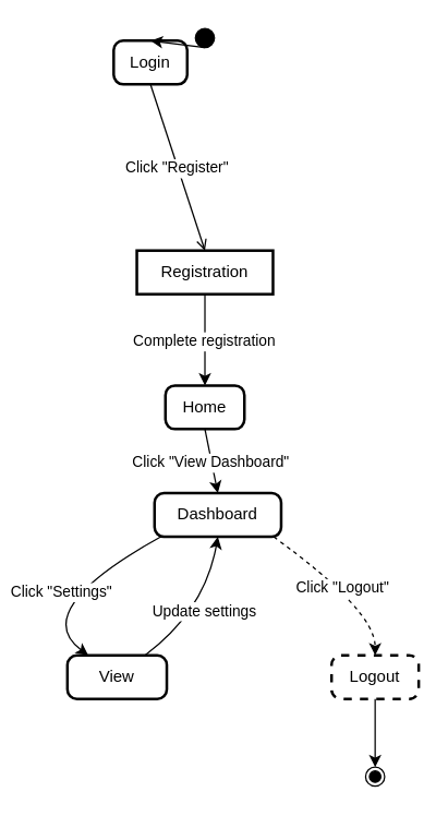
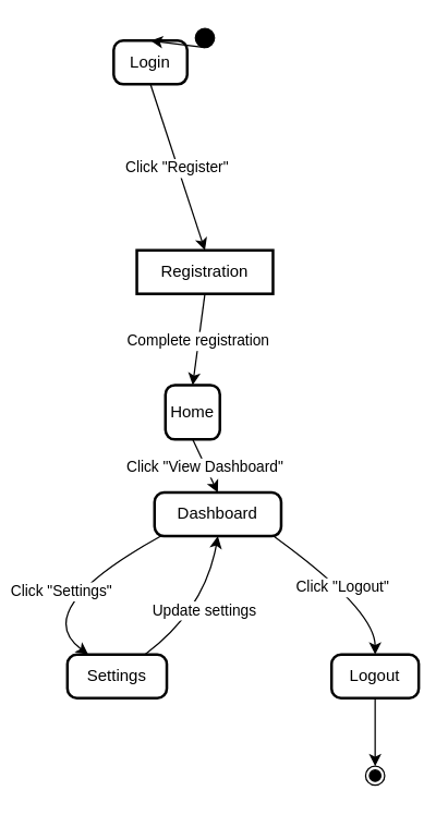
- <mxCell id="11" value="Click &quot;Register&quot;" style="curved=1;startArrow=none;exitX=0.5;exitY=1;entryX=0.5;entryY=0;endArrow=open;" edge="1" parent="1" source="3" target="4"><mxGeometry relative="1" as="geometry"><Array as="points" /></mxGeometry></mxCell>
+ <mxCell id="11" value="Click &quot;Register&quot;" style="curved=1;startArrow=none;;exitX=0.5;exitY=1;entryX=0.5;entryY=0;" edge="1" parent="1" source="3" target="4"><mxGeometry relative="1" as="geometry"><Array as="points" /></mxGeometry></mxCell>
- <mxCell id="5" value="Home" style="rounded=1;absoluteArcSize=1;arcSize=14;whiteSpace=wrap;strokeWidth=2;" vertex="1" parent="1"><mxGeometry x="121" y="282" width="58" height="32" as="geometry" /></mxCell>
+ <mxCell id="5" value="Home" style="rounded=1;absoluteArcSize=1;arcSize=14;whiteSpace=wrap;strokeWidth=2;" vertex="1" parent="1"><mxGeometry x="121" y="282" width="40" height="40" as="geometry" /></mxCell>
- <mxCell id="16" value="Click &quot;Logout&quot;" style="curved=1;startArrow=none;exitX=0.94;exitY=1;entryX=0.5;entryY=0;dashed=1;" edge="1" parent="1" source="6" target="8"><mxGeometry relative="1" as="geometry"><Array as="points"><mxPoint x="275" y="447" /></Array></mxGeometry></mxCell>
+ <mxCell id="16" value="Click &quot;Logout&quot;" style="curved=1;startArrow=none;;exitX=0.94;exitY=1;entryX=0.5;entryY=0;" edge="1" parent="1" source="6" target="8"><mxGeometry relative="1" as="geometry"><Array as="points"><mxPoint x="275" y="447" /></Array></mxGeometry></mxCell>
- <mxCell id="7" value="View" style="rounded=1;absoluteArcSize=1;arcSize=14;whiteSpace=wrap;strokeWidth=2;" vertex="1" parent="1"><mxGeometry x="49" y="480" width="73" height="32" as="geometry" /></mxCell>
+ <mxCell id="7" value="Settings" style="rounded=1;absoluteArcSize=1;arcSize=14;whiteSpace=wrap;strokeWidth=2;" vertex="1" parent="1"><mxGeometry x="49" y="480" width="73" height="32" as="geometry" /></mxCell>
- <mxCell id="8" value="Logout" style="rounded=1;absoluteArcSize=1;arcSize=14;whiteSpace=wrap;strokeWidth=2;dashed=1;" vertex="1" parent="1"><mxGeometry x="243" y="480" width="64" height="32" as="geometry" /></mxCell>
+ <mxCell id="8" value="Logout" style="rounded=1;absoluteArcSize=1;arcSize=14;whiteSpace=wrap;strokeWidth=2;" vertex="1" parent="1"><mxGeometry x="243" y="480" width="64" height="32" as="geometry" /></mxCell>
